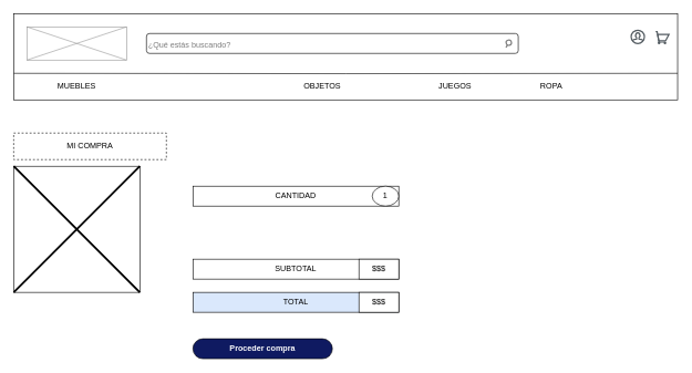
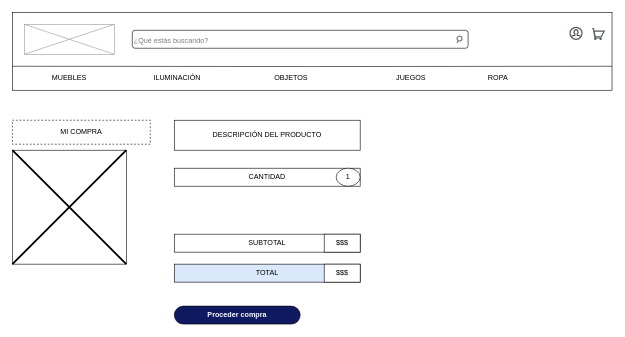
+ <mxCell id="16" value="ILUMINACIÓN" style="text;html=1;strokeColor=none;fillColor=none;align=center;verticalAlign=middle;whiteSpace=wrap;rounded=0;" vertex="1" parent="1"><mxGeometry x="230" y="120" width="130" height="20" as="geometry" /></mxCell>
+ <mxCell id="5" value="DESCRIPCIÓN DEL PRODUCTO" style="rounded=0;whiteSpace=wrap;html=1;" parent="1" vertex="1"><mxGeometry x="290" y="200" width="310" height="50" as="geometry" /></mxCell>
